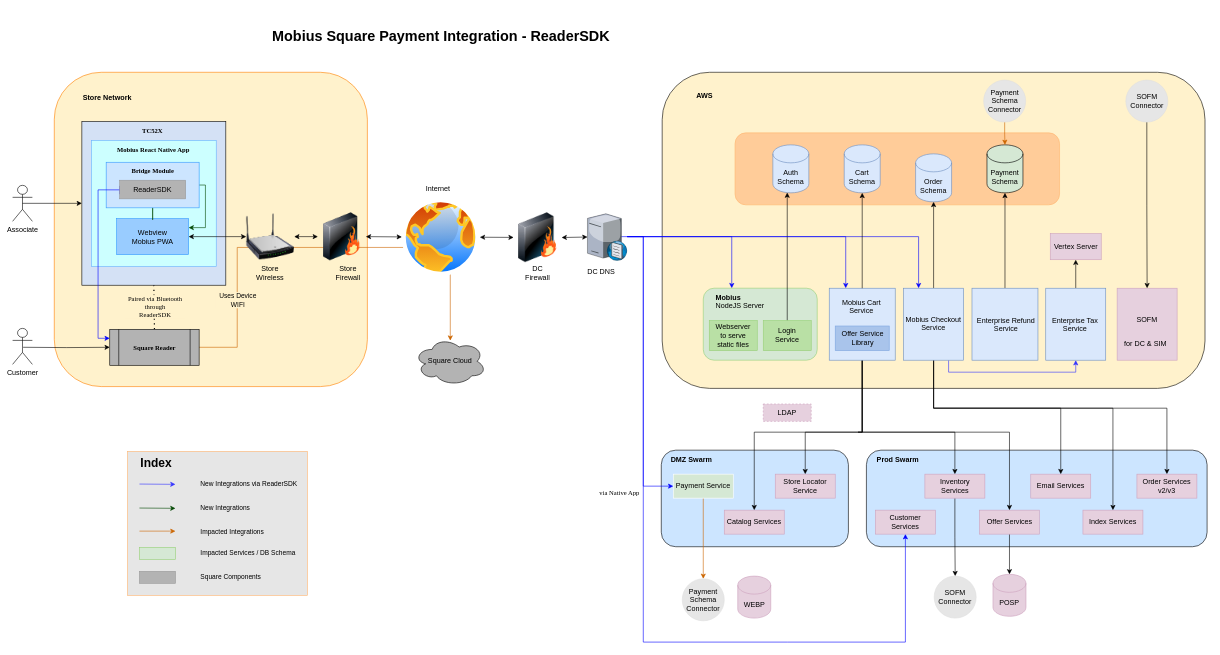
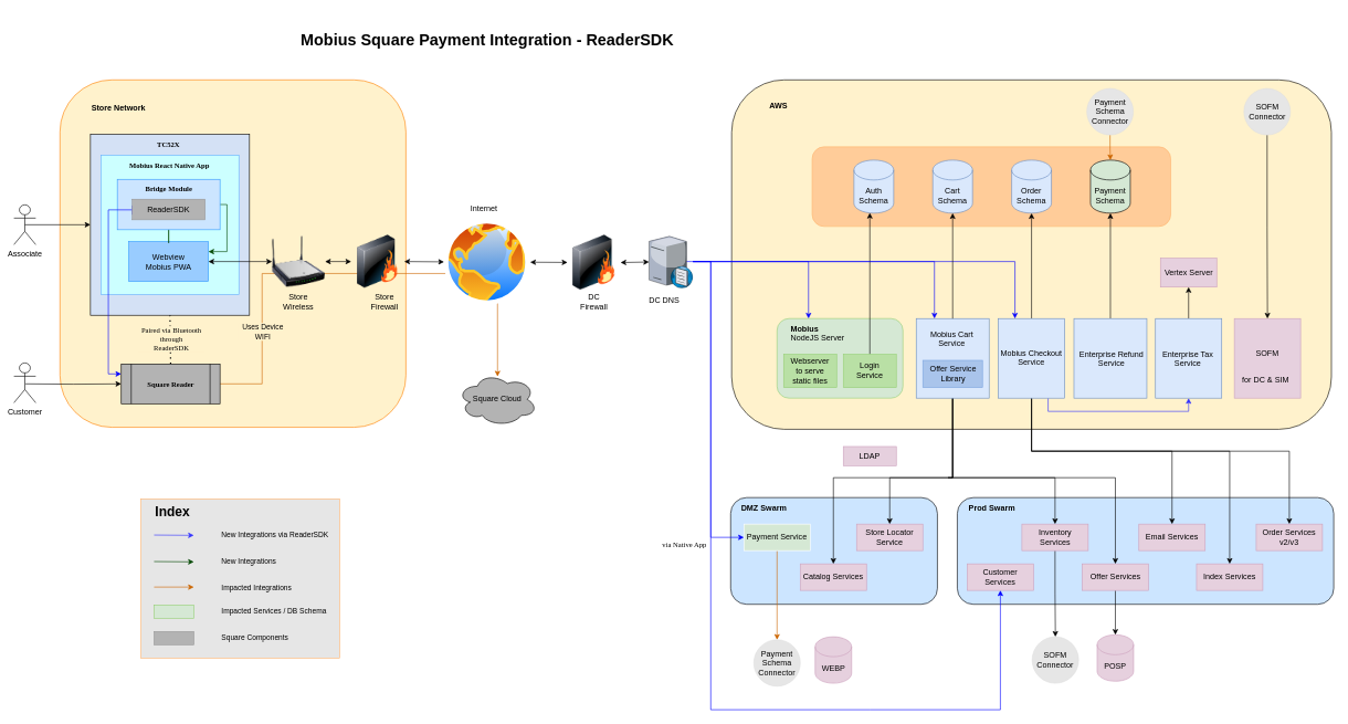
- <mxCell id="60" value="Order Schema" style="shape=cylinder3;whiteSpace=wrap;html=1;boundedLbl=1;backgroundOutline=1;size=15;strokeColor=#6c8ebf;fillColor=#dae8fc;" parent="1" vertex="1"><mxGeometry x="1526" y="256" width="60" height="80" as="geometry" /></mxCell>
+ <mxCell id="60" value="Order Schema" style="shape=cylinder3;whiteSpace=wrap;html=1;boundedLbl=1;backgroundOutline=1;size=15;strokeColor=#6c8ebf;fillColor=#dae8fc;" parent="1" vertex="1"><mxGeometry x="1526" y="241" width="60" height="80" as="geometry" /></mxCell>
- <mxCell id="50" value="LDAP" style="rounded=0;whiteSpace=wrap;html=1;strokeColor=#CDA2BE;fillColor=#E6D0DE;dashed=1;" parent="1" vertex="1"><mxGeometry x="1272" y="673" width="80" height="29" as="geometry" /></mxCell>
+ <mxCell id="50" value="LDAP" style="rounded=0;whiteSpace=wrap;html=1;strokeColor=#CDA2BE;fillColor=#E6D0DE;" parent="1" vertex="1"><mxGeometry x="1272" y="673" width="80" height="29" as="geometry" /></mxCell>
